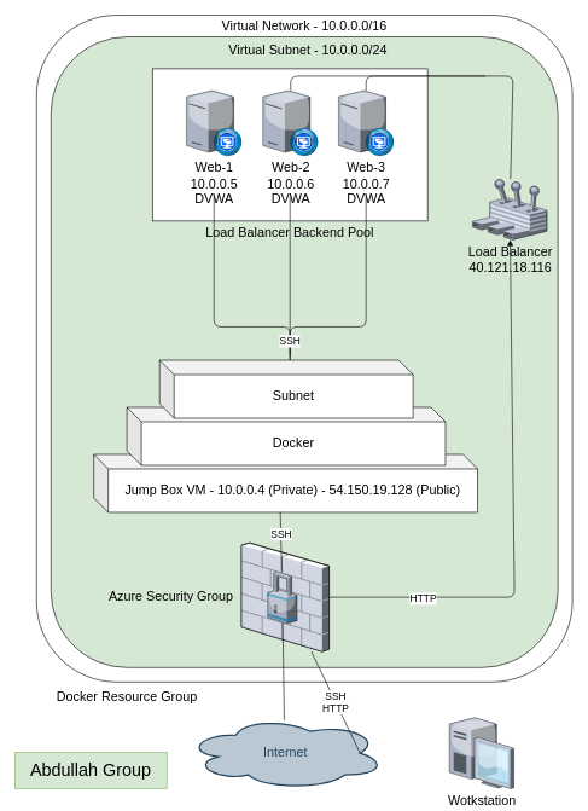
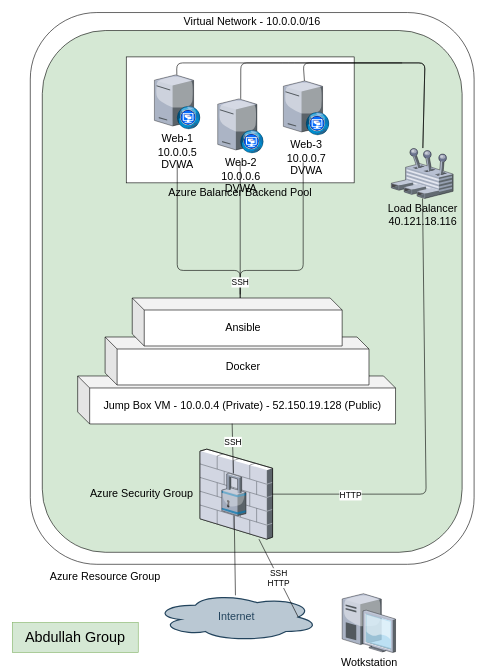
- <mxCell id="27" value="&lt;span style=&quot;font-size: 18px&quot;&gt;Virtual Subnet - 10.0.0.0/24&lt;/span&gt;" style="text;html=1;strokeColor=none;fillColor=none;align=center;verticalAlign=middle;whiteSpace=wrap;rounded=0;" parent="1" vertex="1"><mxGeometry x="300" y="58" width="250" height="20" as="geometry" /></mxCell>
+ <mxCell id="21" value="" style="endArrow=none;html=1;" parent="1" source="7" target="8" edge="1"><mxGeometry width="50" height="50" relative="1" as="geometry"><mxPoint x="670" y="284" as="sourcePoint" /><mxPoint x="720" y="234" as="targetPoint" /><Array as="points"><mxPoint x="708" y="104" /><mxPoint x="570" y="104" /><mxPoint x="480" y="104" /><mxPoint x="294" y="104" /></Array></mxGeometry></mxCell>
- <mxCell id="10" value="&lt;font style=&quot;font-size: 18px&quot;&gt;Web-2&lt;br&gt;10.0.0.6&lt;br&gt;DVWA&lt;br&gt;&lt;/font&gt;" style="verticalLabelPosition=bottom;aspect=fixed;html=1;verticalAlign=top;strokeColor=none;align=center;outlineConnect=0;shape=mxgraph.citrix.desktop_web;" parent="1" vertex="1"><mxGeometry x="362.5" y="124" width="76.5" height="90" as="geometry" /></mxCell>
+ <mxCell id="10" value="&lt;font style=&quot;font-size: 18px&quot;&gt;Web-2&lt;br&gt;10.0.0.6&lt;br&gt;DVWA&lt;br&gt;&lt;/font&gt;" style="verticalLabelPosition=bottom;aspect=fixed;html=1;verticalAlign=top;strokeColor=none;align=center;outlineConnect=0;shape=mxgraph.citrix.desktop_web;" parent="1" vertex="1"><mxGeometry x="362.5" y="164" width="76.5" height="90" as="geometry" /></mxCell>
- <mxCell id="9" value="&lt;font style=&quot;font-size: 18px&quot;&gt;Web-3&lt;br&gt;10.0.0.7&lt;br&gt;DVWA&lt;br&gt;&lt;/font&gt;" style="verticalLabelPosition=bottom;aspect=fixed;html=1;verticalAlign=top;strokeColor=none;align=center;outlineConnect=0;shape=mxgraph.citrix.desktop_web;" parent="1" vertex="1"><mxGeometry x="467" y="124" width="76.5" height="90" as="geometry" /></mxCell>
+ <mxCell id="9" value="&lt;font style=&quot;font-size: 18px&quot;&gt;Web-3&lt;br&gt;10.0.0.7&lt;br&gt;DVWA&lt;br&gt;&lt;/font&gt;" style="verticalLabelPosition=bottom;aspect=fixed;html=1;verticalAlign=top;strokeColor=none;align=center;outlineConnect=0;shape=mxgraph.citrix.desktop_web;" parent="1" vertex="1"><mxGeometry x="472" y="134" width="76.5" height="90" as="geometry" /></mxCell>
- <mxCell id="4" value="&lt;font style=&quot;font-size: 18px&quot;&gt;Load Balancer Backend Pool&lt;/font&gt;" style="rounded=0;whiteSpace=wrap;html=1;labelPosition=center;verticalLabelPosition=bottom;align=center;verticalAlign=top;labelBackgroundColor=none;" parent="1" vertex="1"><mxGeometry x="210" y="94" width="380" height="210" as="geometry" /></mxCell>
+ <mxCell id="4" value="&lt;font style=&quot;font-size: 18px&quot;&gt;Azure Balancer Backend Pool&lt;/font&gt;" style="rounded=0;whiteSpace=wrap;html=1;labelPosition=center;verticalLabelPosition=bottom;align=center;verticalAlign=top;labelBackgroundColor=none;" parent="1" vertex="1"><mxGeometry x="210" y="94" width="380" height="210" as="geometry" /></mxCell>
- <mxCell id="23" value="&lt;font style=&quot;font-size: 14px&quot;&gt;HTTP&lt;/font&gt;" style="endArrow=block;html=1;" parent="1" source="12" target="7" edge="1"><mxGeometry x="-0.653" y="-2" width="50" height="50" relative="1" as="geometry"><mxPoint x="395" y="544" as="sourcePoint" /><mxPoint x="730" y="384" as="targetPoint" /><Array as="points"><mxPoint x="710" y="823" /></Array><mxPoint as="offset" /></mxGeometry></mxCell>
+ <mxCell id="23" value="&lt;font style=&quot;font-size: 14px&quot;&gt;HTTP&lt;/font&gt;" style="endArrow=none;html=1;" parent="1" source="12" target="7" edge="1"><mxGeometry x="-0.653" y="-2" width="50" height="50" relative="1" as="geometry"><mxPoint x="395" y="544" as="sourcePoint" /><mxPoint x="730" y="384" as="targetPoint" /><Array as="points"><mxPoint x="710" y="823" /></Array><mxPoint as="offset" /></mxGeometry></mxCell>
- <mxCell id="16" value="&lt;font style=&quot;font-size: 18px&quot;&gt;Subnet&lt;/font&gt;" style="shape=cube;whiteSpace=wrap;html=1;boundedLbl=1;backgroundOutline=1;darkOpacity=0.05;darkOpacity2=0.1;" parent="1" vertex="1"><mxGeometry x="220" y="496" width="350" height="80" as="geometry" /></mxCell>
+ <mxCell id="16" value="&lt;font style=&quot;font-size: 18px&quot;&gt;Ansible&lt;/font&gt;" style="shape=cube;whiteSpace=wrap;html=1;boundedLbl=1;backgroundOutline=1;darkOpacity=0.05;darkOpacity2=0.1;" parent="1" vertex="1"><mxGeometry x="220" y="496" width="350" height="80" as="geometry" /></mxCell>
- <mxCell id="14" value="&lt;font style=&quot;font-size: 18px&quot;&gt;Jump Box VM - 10.0.0.4 (Private) - 54.150.19.128 (Public)&lt;/font&gt;" style="shape=cube;whiteSpace=wrap;html=1;boundedLbl=1;backgroundOutline=1;darkOpacity=0.05;darkOpacity2=0.1;" parent="1" vertex="1"><mxGeometry x="129" y="626" width="530" height="80" as="geometry" /></mxCell>
+ <mxCell id="14" value="&lt;font style=&quot;font-size: 18px&quot;&gt;Jump Box VM - 10.0.0.4 (Private) - 52.150.19.128 (Public)&lt;/font&gt;" style="shape=cube;whiteSpace=wrap;html=1;boundedLbl=1;backgroundOutline=1;darkOpacity=0.05;darkOpacity2=0.1;" parent="1" vertex="1"><mxGeometry x="129" y="626" width="530" height="80" as="geometry" /></mxCell>
- <mxCell id="29" value="&lt;span style=&quot;font-size: 18px&quot;&gt;Docker Resource Group&lt;/span&gt;" style="text;html=1;strokeColor=none;fillColor=none;align=center;verticalAlign=middle;whiteSpace=wrap;rounded=0;" parent="1" vertex="1"><mxGeometry x="50" y="950" width="250" height="20" as="geometry" /></mxCell>
+ <mxCell id="29" value="&lt;span style=&quot;font-size: 18px&quot;&gt;Azure Resource Group&lt;/span&gt;" style="text;html=1;strokeColor=none;fillColor=none;align=center;verticalAlign=middle;whiteSpace=wrap;rounded=0;" parent="1" vertex="1"><mxGeometry x="50" y="950" width="250" height="20" as="geometry" /></mxCell>
- <mxCell id="5" value="Internet" style="ellipse;shape=cloud;whiteSpace=wrap;html=1;shadow=0;strokeColor=#23445D;fillColor=#BAC8D3;gradientColor=none;fontSize=18;fontColor=#23445D;fontStyle=0;gradientDirection=north;strokeWidth=2;" parent="1" vertex="1"><mxGeometry x="257" y="988" width="274" height="100" as="geometry" /></mxCell>
+ <mxCell id="5" value="Internet" style="ellipse;shape=cloud;whiteSpace=wrap;html=1;shadow=0;strokeColor=#23445D;fillColor=#BAC8D3;gradientColor=none;fontSize=18;fontColor=#23445D;fontStyle=0;gradientDirection=north;strokeWidth=2;" parent="1" vertex="1"><mxGeometry x="257" y="988" width="274" height="80" as="geometry" /></mxCell>
- <mxCell id="6" value="&lt;font style=&quot;font-size: 18px&quot;&gt;Wotkstation&lt;/font&gt;" style="verticalLabelPosition=bottom;aspect=fixed;html=1;verticalAlign=top;strokeColor=none;align=center;outlineConnect=0;shape=mxgraph.citrix.desktop;" parent="1" vertex="1"><mxGeometry x="620" y="989" width="89" height="98" as="geometry" /></mxCell>
+ <mxCell id="6" value="&lt;font style=&quot;font-size: 18px&quot;&gt;Wotkstation&lt;/font&gt;" style="verticalLabelPosition=bottom;aspect=fixed;html=1;verticalAlign=top;strokeColor=none;align=center;outlineConnect=0;shape=mxgraph.citrix.desktop;" parent="1" vertex="1"><mxGeometry x="570" y="989" width="89" height="98" as="geometry" /></mxCell>
